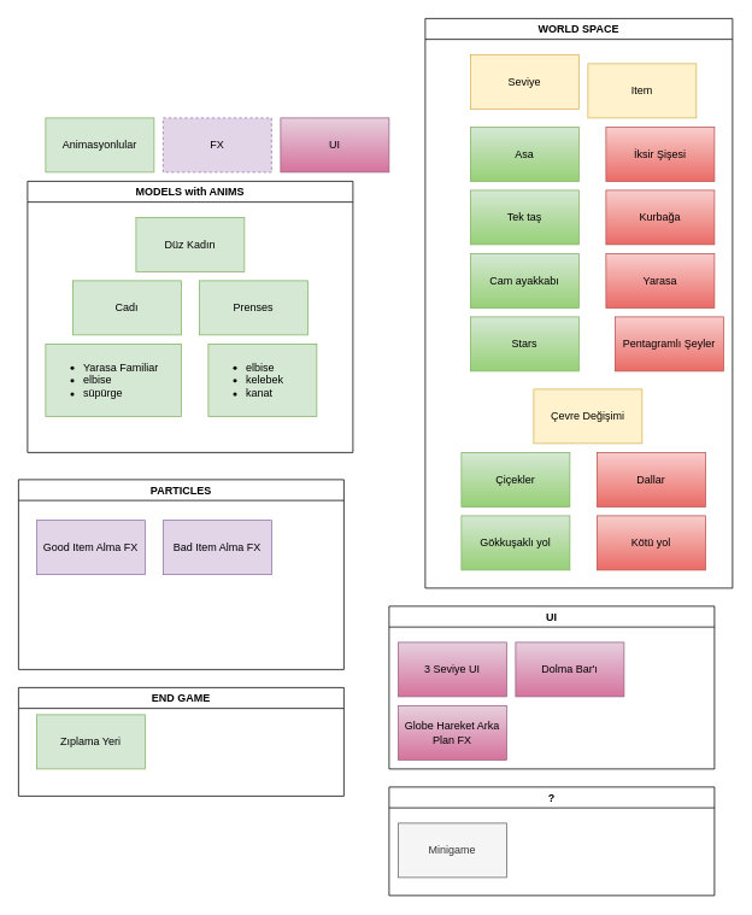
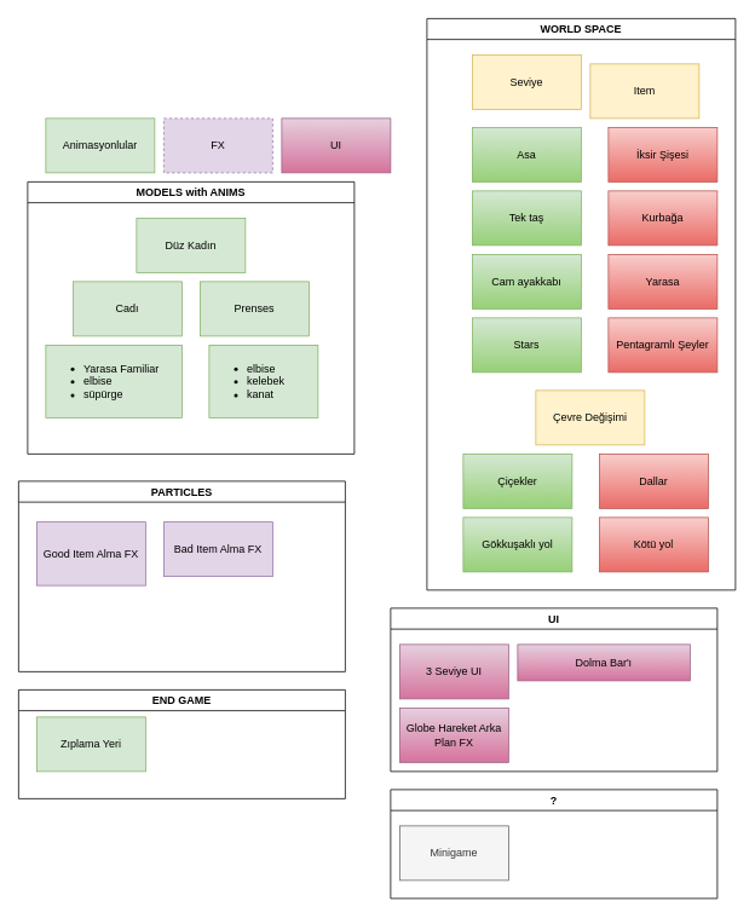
- <mxCell id="18" value="Pentagramlı Şeyler" style="rounded=0;whiteSpace=wrap;html=1;fillColor=#f8cecc;strokeColor=#b85450;gradientColor=#ea6b66;" vertex="1" parent="10"><mxGeometry x="210" y="330" width="120" height="60" as="geometry" /></mxCell>
+ <mxCell id="18" value="Pentagramlı Şeyler" style="rounded=0;whiteSpace=wrap;html=1;fillColor=#f8cecc;strokeColor=#b85450;gradientColor=#ea6b66;" vertex="1" parent="10"><mxGeometry x="200" y="330" width="120" height="60" as="geometry" /></mxCell>
- <mxCell id="27" value="Good Item Alma FX" style="rounded=0;whiteSpace=wrap;html=1;fillColor=#e1d5e7;strokeColor=#9673a6;" vertex="1" parent="26"><mxGeometry x="20" y="45" width="120" height="60" as="geometry" /></mxCell>
+ <mxCell id="27" value="Good Item Alma FX" style="rounded=0;whiteSpace=wrap;html=1;fillColor=#e1d5e7;strokeColor=#9673a6;" vertex="1" parent="26"><mxGeometry x="20" y="45" width="120" height="70" as="geometry" /></mxCell>
- <mxCell id="32" value="Dolma Bar'ı" style="rounded=0;whiteSpace=wrap;html=1;fillColor=#e6d0de;strokeColor=#996185;gradientColor=#d5739d;" vertex="1" parent="30"><mxGeometry x="140" y="40" width="120" height="60" as="geometry" /></mxCell>
+ <mxCell id="32" value="Dolma Bar'ı" style="rounded=0;whiteSpace=wrap;html=1;fillColor=#e6d0de;strokeColor=#996185;gradientColor=#d5739d;" vertex="1" parent="30"><mxGeometry x="140" y="40" width="190" height="40" as="geometry" /></mxCell>
